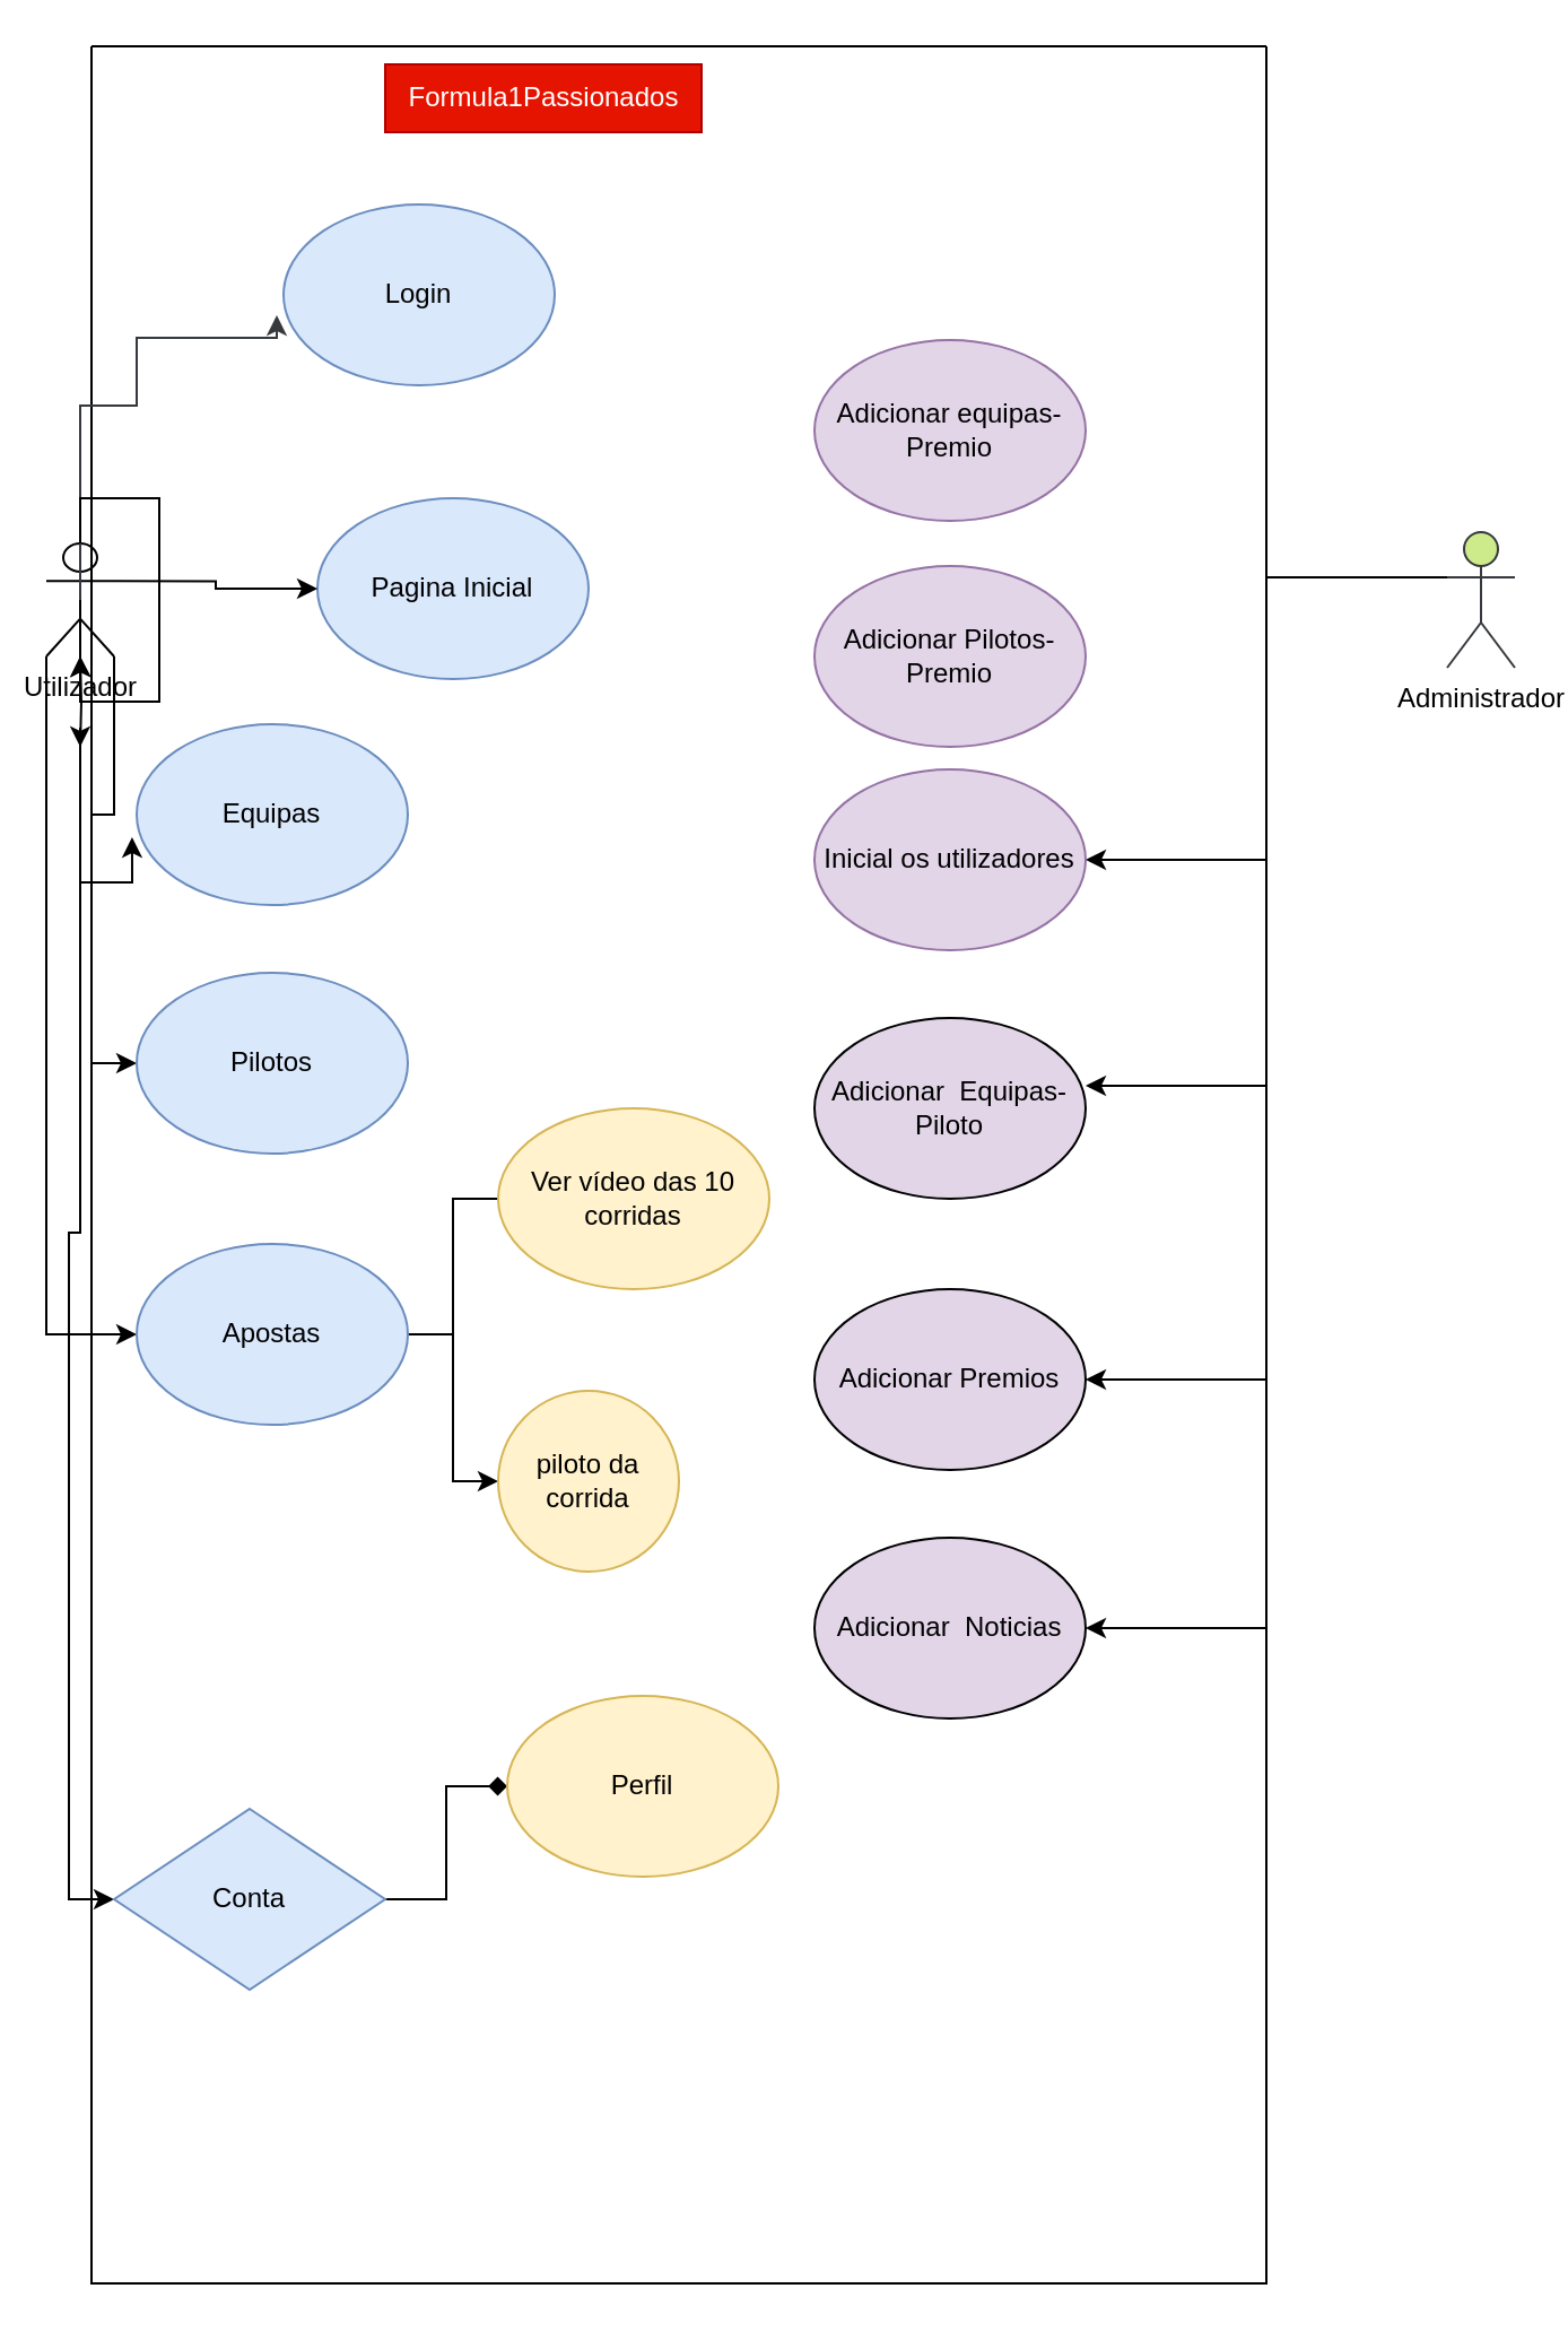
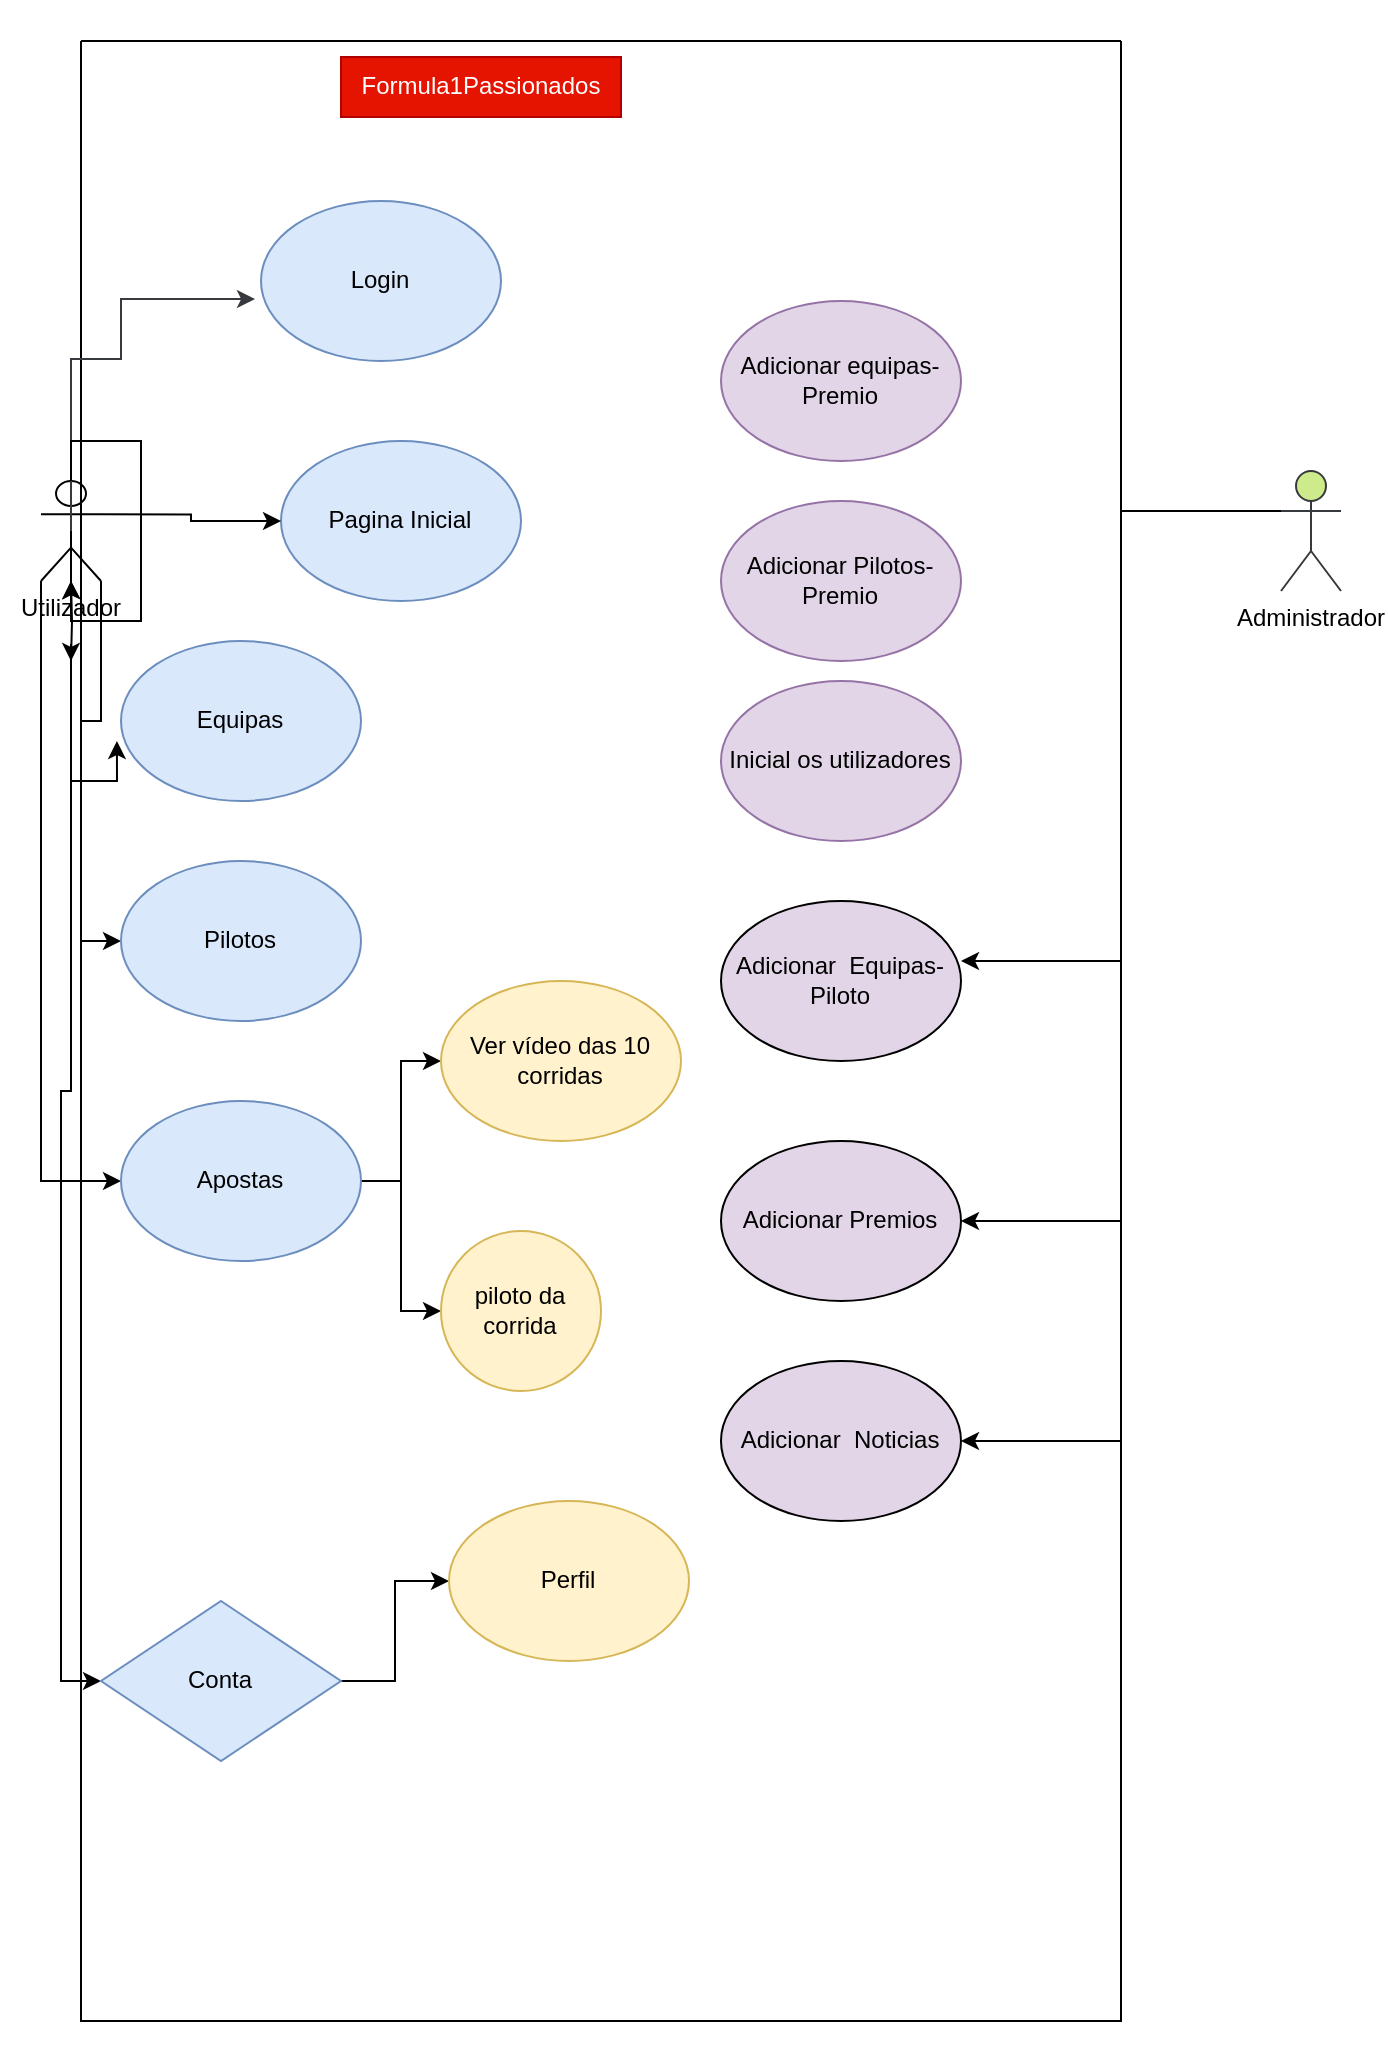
- <mxCell id="13" value="Login" style="ellipse;whiteSpace=wrap;html=1;fillColor=#dae8fc;strokeColor=#6c8ebf;" parent="11" vertex="1"><mxGeometry x="85" y="70" width="120" height="80" as="geometry" /></mxCell>
+ <mxCell id="13" value="Login" style="ellipse;whiteSpace=wrap;html=1;fillColor=#dae8fc;strokeColor=#6c8ebf;" parent="11" vertex="1"><mxGeometry x="90" y="80" width="120" height="80" as="geometry" /></mxCell>
- <mxCell id="7" style="edgeStyle=orthogonalEdgeStyle;rounded=0;orthogonalLoop=1;jettySize=auto;html=1;exitX=0;exitY=0.333;exitDx=0;exitDy=0;exitPerimeter=0;entryX=1;entryY=0.5;entryDx=0;entryDy=0;" edge="1" parent="1" source="10" target="27"><mxGeometry relative="1" as="geometry" /></mxCell>
- <mxCell id="17" style="edgeStyle=orthogonalEdgeStyle;rounded=0;orthogonalLoop=1;jettySize=auto;html=1;exitX=1;exitY=0.5;exitDx=0;exitDy=0;entryX=0;entryY=0.5;entryDx=0;entryDy=0;jumpStyle=gap;endArrow=none;" parent="11" source="19" target="20" edge="1"><mxGeometry relative="1" as="geometry" /></mxCell>
+ <mxCell id="17" style="edgeStyle=orthogonalEdgeStyle;rounded=0;orthogonalLoop=1;jettySize=auto;html=1;exitX=1;exitY=0.5;exitDx=0;exitDy=0;entryX=0;entryY=0.5;entryDx=0;entryDy=0;jumpStyle=gap;" parent="11" source="19" target="20" edge="1"><mxGeometry relative="1" as="geometry" /></mxCell>
- <mxCell id="22" value="" style="edgeStyle=orthogonalEdgeStyle;rounded=0;orthogonalLoop=1;jettySize=auto;html=1;endArrow=diamond;" parent="11" source="23" target="24" edge="1"><mxGeometry relative="1" as="geometry" /></mxCell>
+ <mxCell id="22" value="" style="edgeStyle=orthogonalEdgeStyle;rounded=0;orthogonalLoop=1;jettySize=auto;html=1;" parent="11" source="23" target="24" edge="1"><mxGeometry relative="1" as="geometry" /></mxCell>
